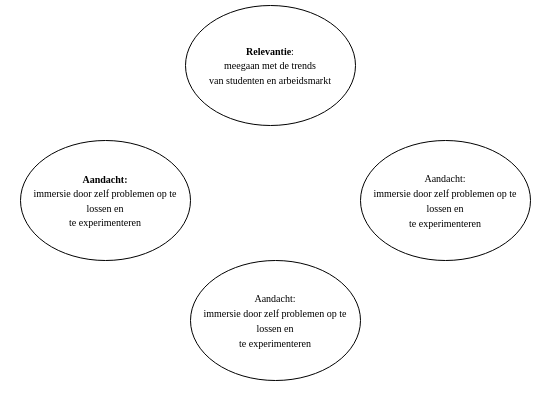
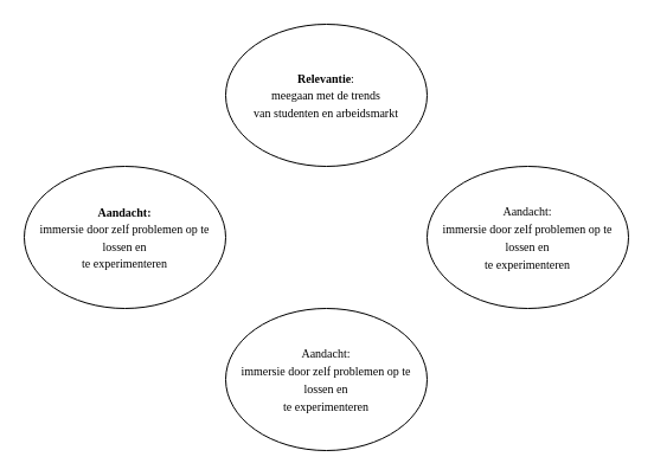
- <mxCell id="3" value="&lt;div&gt;&lt;font style=&quot;font-size: 10px&quot; face=&quot;Verdana&quot;&gt;&lt;b&gt;Relevantie&lt;/b&gt;: &lt;br&gt;&lt;/font&gt;&lt;/div&gt;&lt;div&gt;&lt;font style=&quot;font-size: 10px&quot; face=&quot;Verdana&quot;&gt;meegaan met de trends &lt;br&gt;&lt;/font&gt;&lt;/div&gt;&lt;div&gt;&lt;font style=&quot;font-size: 10px&quot; face=&quot;Verdana&quot;&gt;van studenten en arbeidsmarkt&lt;/font&gt;&lt;/div&gt;" style="ellipse;whiteSpace=wrap;html=1;" vertex="1" parent="1"><mxGeometry x="185" y="5" width="170" height="120" as="geometry" /></mxCell>
+ <mxCell id="3" value="&lt;div&gt;&lt;font style=&quot;font-size: 10px&quot; face=&quot;Verdana&quot;&gt;&lt;b&gt;Relevantie&lt;/b&gt;: &lt;br&gt;&lt;/font&gt;&lt;/div&gt;&lt;div&gt;&lt;font style=&quot;font-size: 10px&quot; face=&quot;Verdana&quot;&gt;meegaan met de trends &lt;br&gt;&lt;/font&gt;&lt;/div&gt;&lt;div&gt;&lt;font style=&quot;font-size: 10px&quot; face=&quot;Verdana&quot;&gt;van studenten en arbeidsmarkt&lt;/font&gt;&lt;/div&gt;" style="ellipse;whiteSpace=wrap;html=1;" vertex="1" parent="1"><mxGeometry x="190" y="20" width="170" height="120" as="geometry" /></mxCell>
